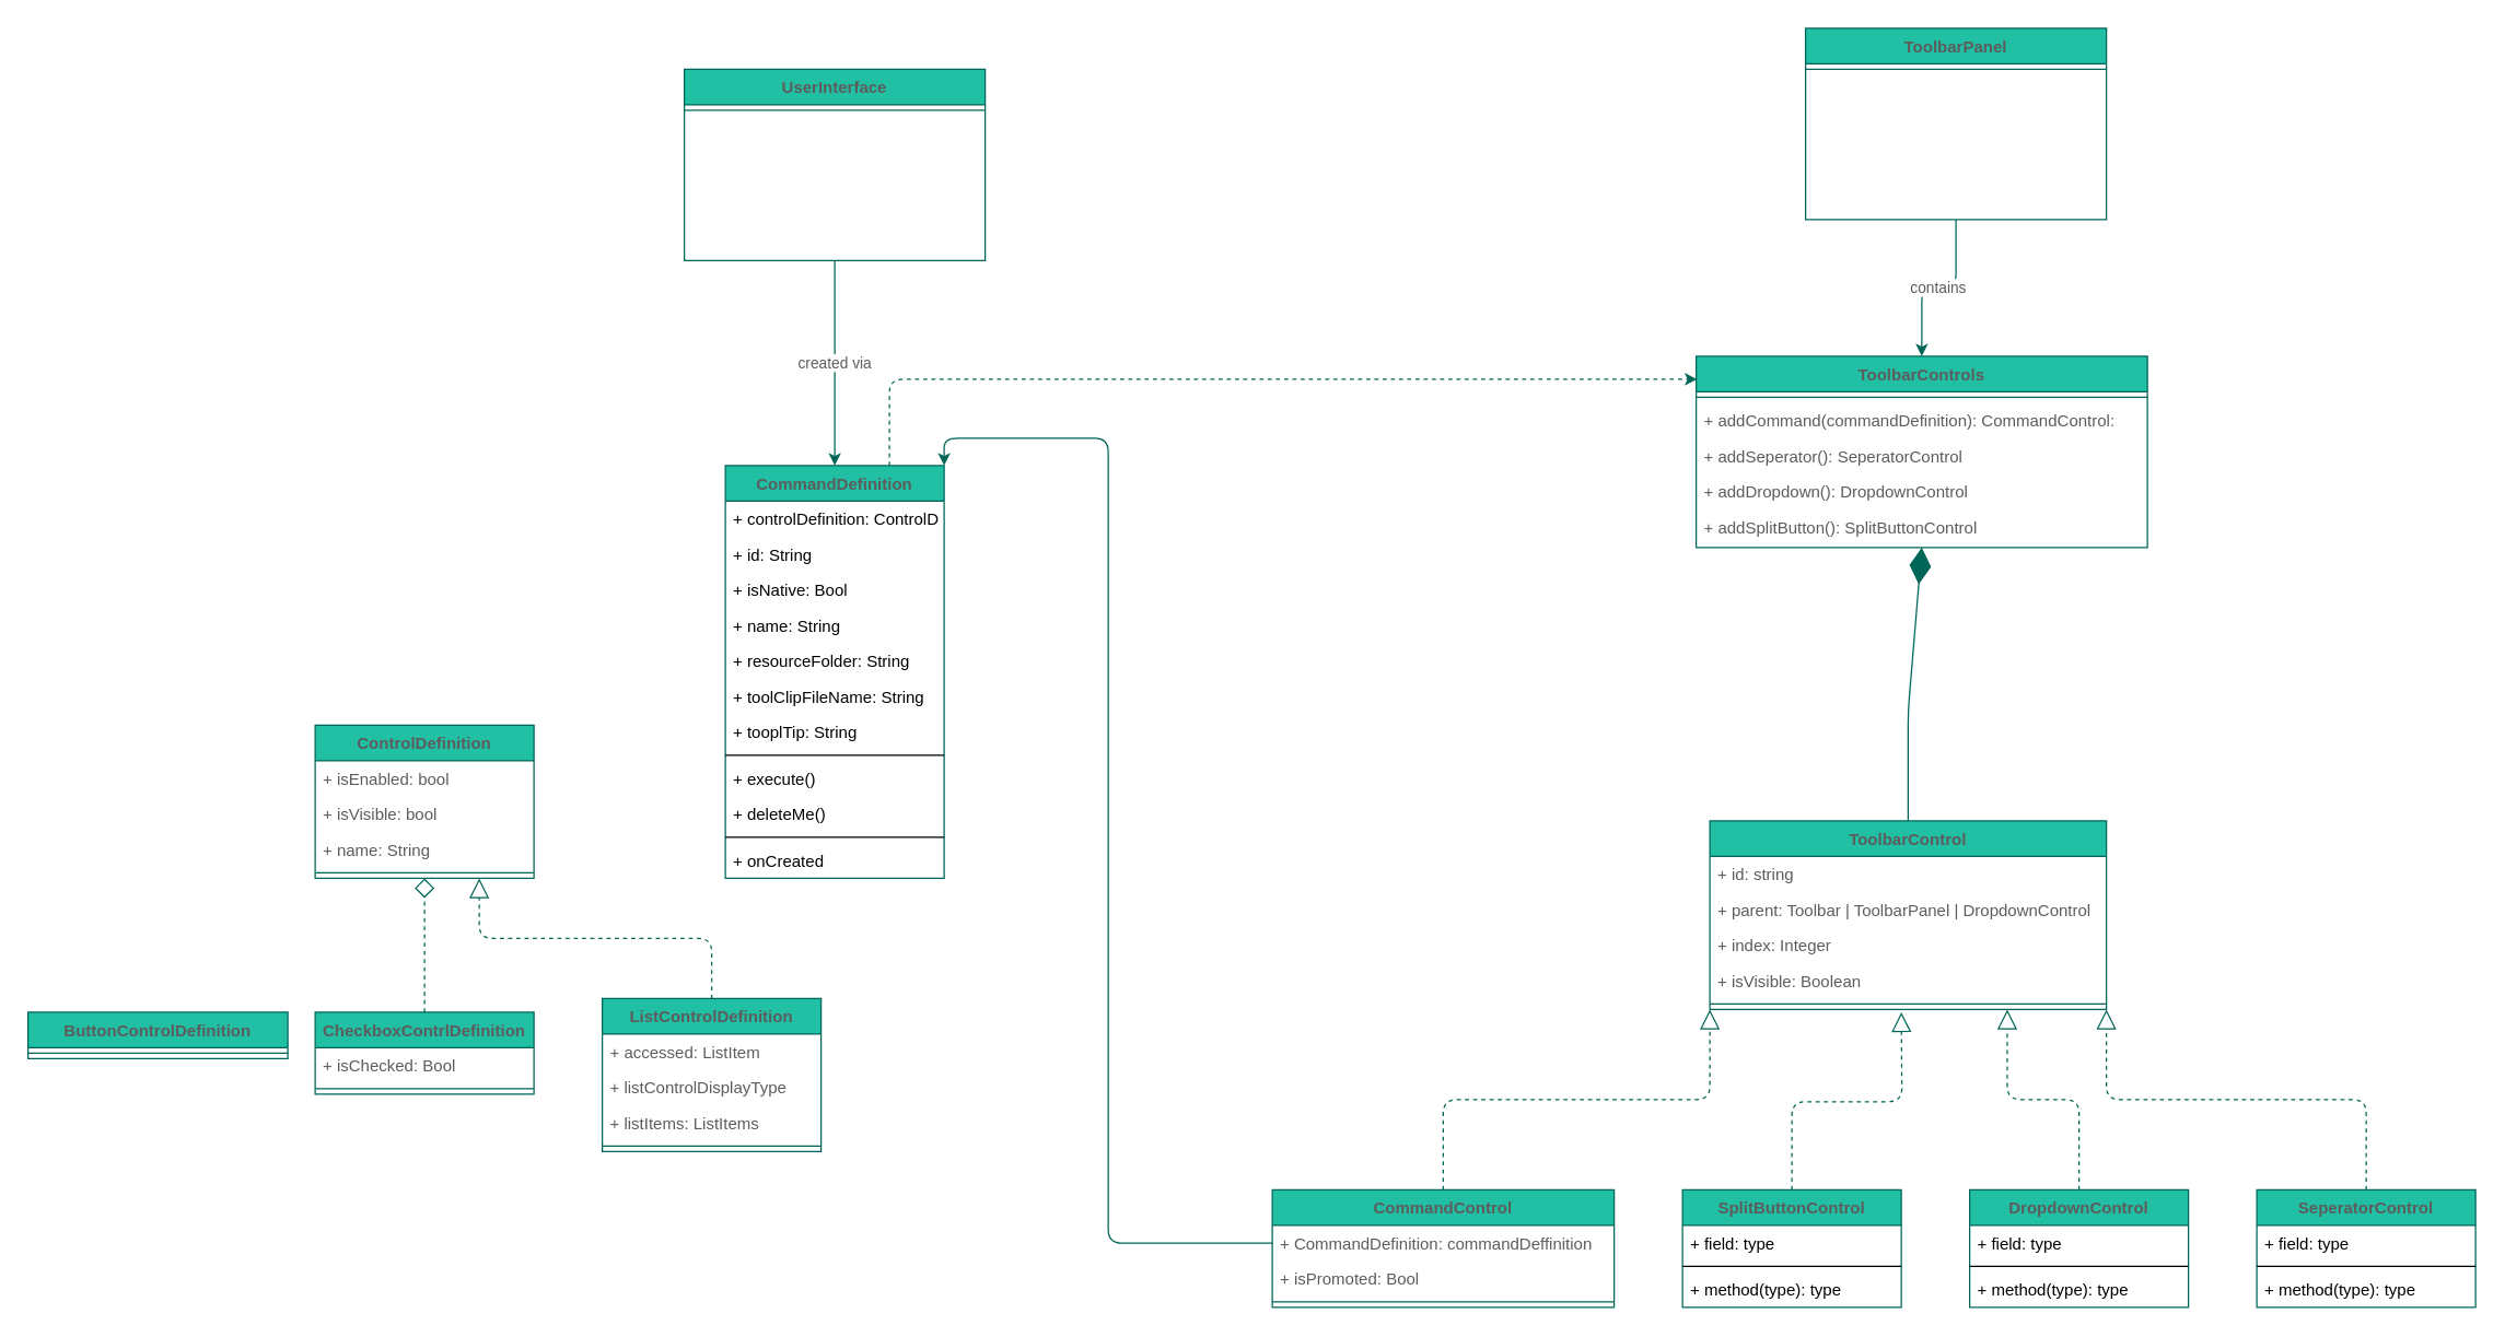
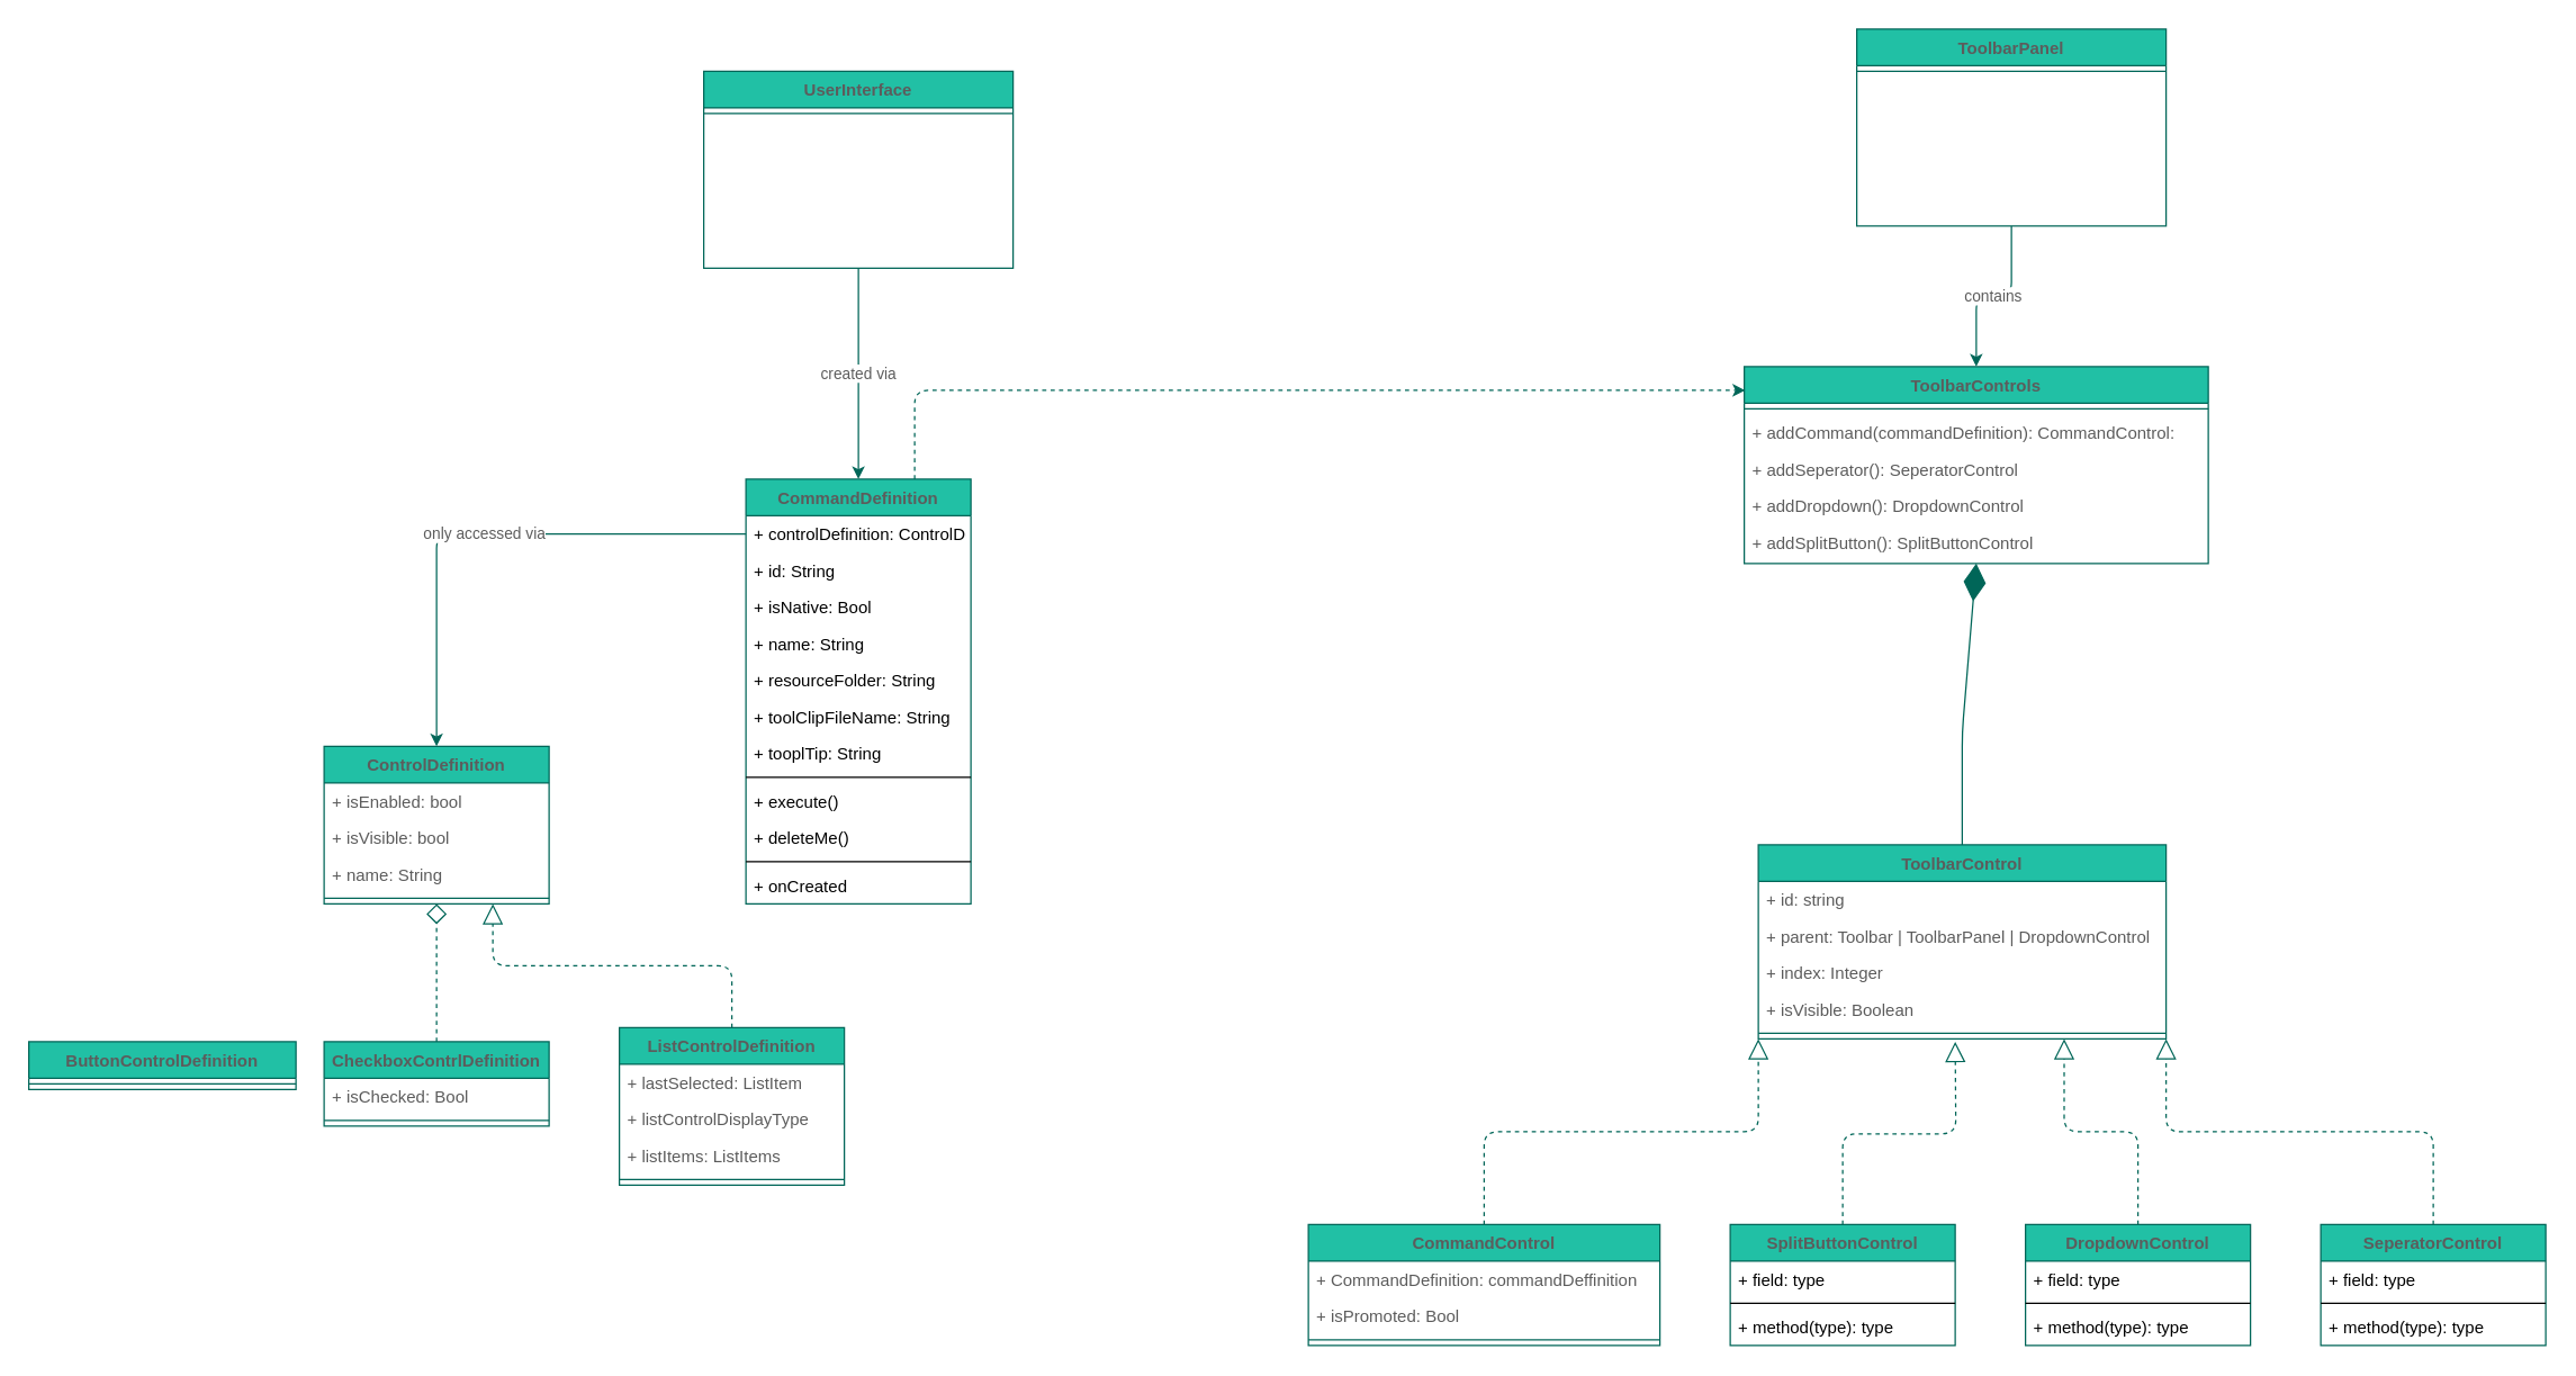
+ <mxCell id="42" value="only accessed via" style="edgeStyle=orthogonalEdgeStyle;orthogonalLoop=1;jettySize=auto;html=1;entryX=0.5;entryY=0;entryDx=0;entryDy=0;strokeColor=#006658;fillColor=#21C0A5;fontColor=#5C5C5C;exitX=0;exitY=0.5;exitDx=0;exitDy=0;" edge="1" parent="1" source="45" target="29"><mxGeometry relative="1" as="geometry"><mxPoint x="2060" y="359" as="sourcePoint" /></mxGeometry></mxCell>
- <mxCell id="73" style="edgeStyle=orthogonalEdgeStyle;rounded=1;sketch=0;orthogonalLoop=1;jettySize=auto;html=1;entryX=1;entryY=0;entryDx=0;entryDy=0;strokeColor=#006658;fillColor=#21C0A5;fontColor=#5C5C5C;" edge="1" parent="1" source="9" target="44"><mxGeometry relative="1" as="geometry" /></mxCell>
- <mxCell id="38" value="+ accessed: ListItem" style="text;strokeColor=none;fillColor=none;align=left;verticalAlign=top;spacingLeft=4;spacingRight=4;overflow=hidden;rotatable=0;points=[[0,0.5],[1,0.5]];portConstraint=eastwest;fontColor=#5C5C5C;" vertex="1" parent="37"><mxGeometry y="26" width="160" height="26" as="geometry" /></mxCell>
+ <mxCell id="38" value="+ lastSelected: ListItem" style="text;strokeColor=none;fillColor=none;align=left;verticalAlign=top;spacingLeft=4;spacingRight=4;overflow=hidden;rotatable=0;points=[[0,0.5],[1,0.5]];portConstraint=eastwest;fontColor=#5C5C5C;" vertex="1" parent="37"><mxGeometry y="26" width="160" height="26" as="geometry" /></mxCell>
